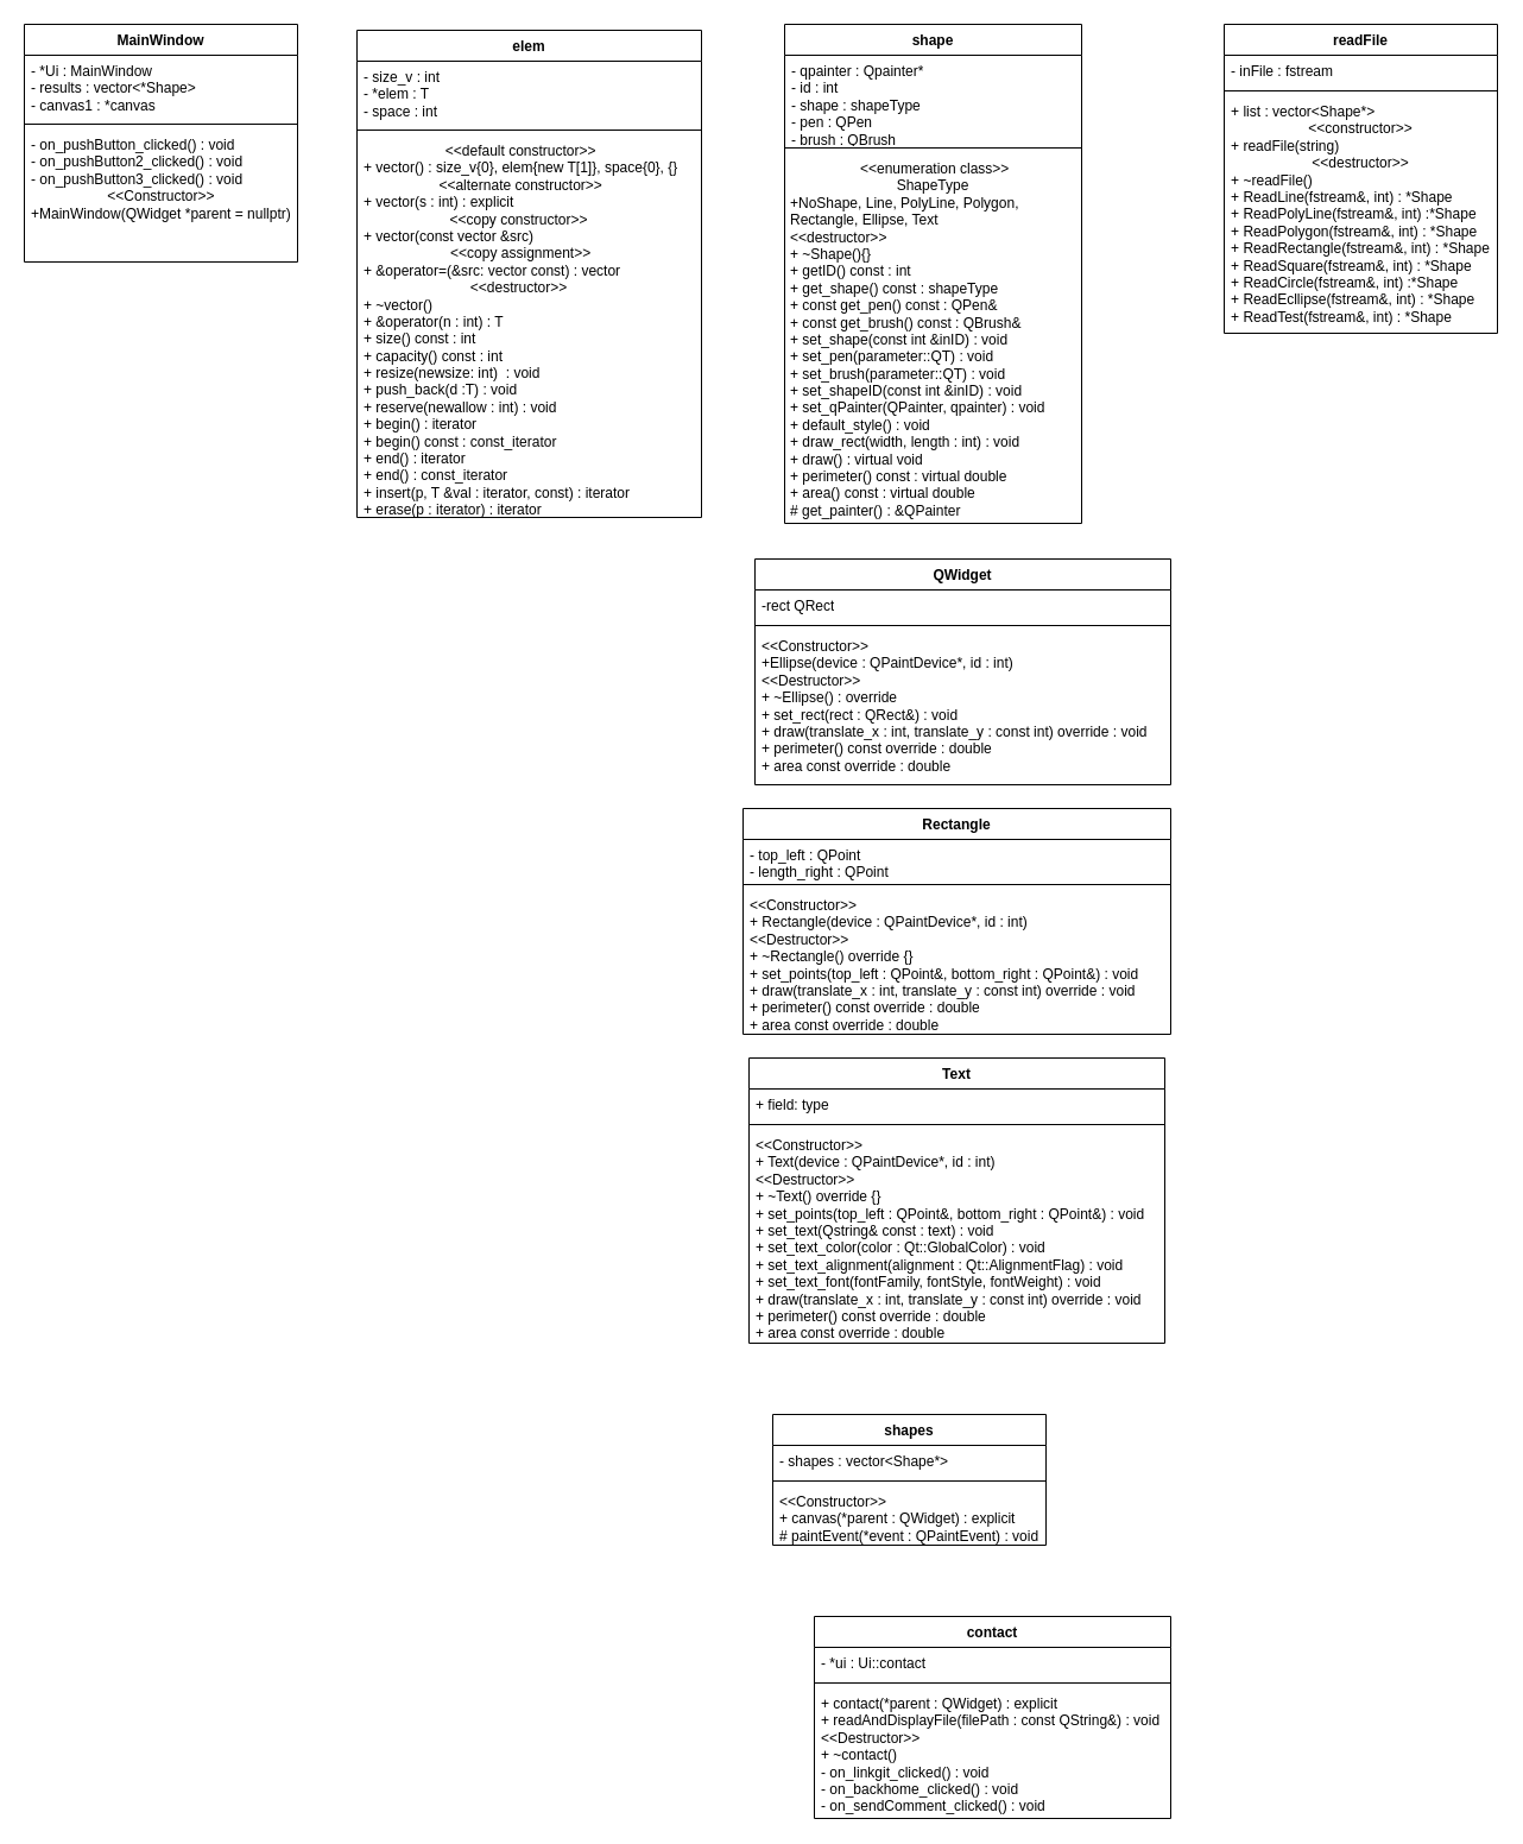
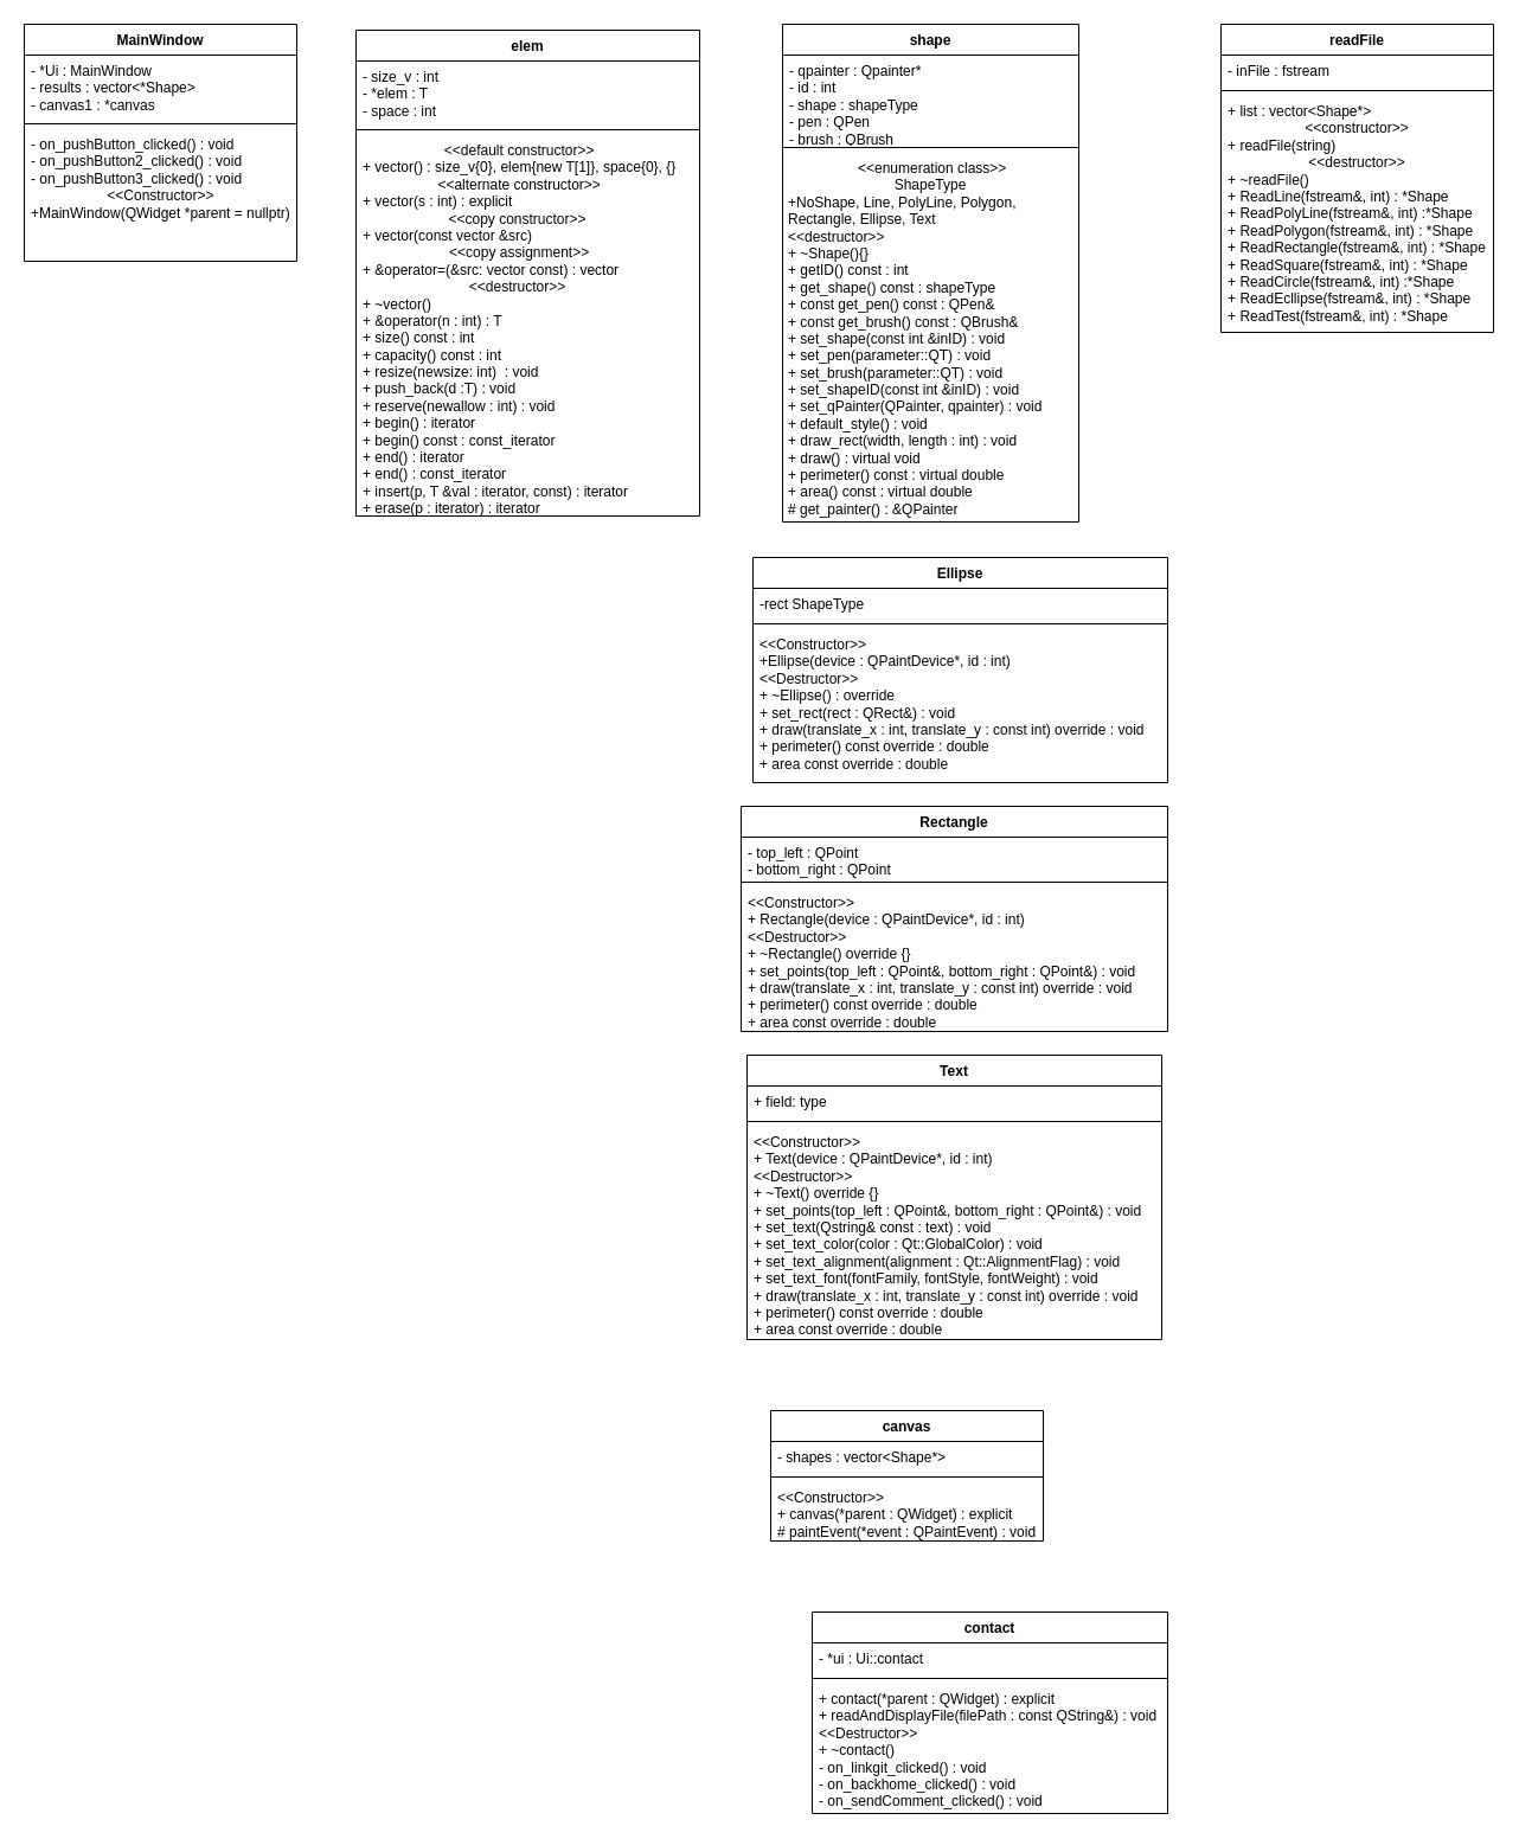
- <mxCell id="19" value="QWidget" style="swimlane;fontStyle=1;align=center;verticalAlign=top;childLayout=stackLayout;horizontal=1;startSize=26;horizontalStack=0;resizeParent=1;resizeParentMax=0;resizeLast=0;collapsible=1;marginBottom=0;whiteSpace=wrap;html=1;" vertex="1" parent="1"><mxGeometry x="635" y="470" width="350" height="190" as="geometry" /></mxCell>
+ <mxCell id="19" value="Ellipse" style="swimlane;fontStyle=1;align=center;verticalAlign=top;childLayout=stackLayout;horizontal=1;startSize=26;horizontalStack=0;resizeParent=1;resizeParentMax=0;resizeLast=0;collapsible=1;marginBottom=0;whiteSpace=wrap;html=1;" vertex="1" parent="1"><mxGeometry x="635" y="470" width="350" height="190" as="geometry" /></mxCell>
- <mxCell id="20" value="-rect QRect" style="text;strokeColor=none;fillColor=none;align=left;verticalAlign=top;spacingLeft=4;spacingRight=4;overflow=hidden;rotatable=0;points=[[0,0.5],[1,0.5]];portConstraint=eastwest;whiteSpace=wrap;html=1;" vertex="1" parent="19"><mxGeometry y="26" width="350" height="26" as="geometry" /></mxCell>
+ <mxCell id="20" value="-rect ShapeType" style="text;strokeColor=none;fillColor=none;align=left;verticalAlign=top;spacingLeft=4;spacingRight=4;overflow=hidden;rotatable=0;points=[[0,0.5],[1,0.5]];portConstraint=eastwest;whiteSpace=wrap;html=1;" vertex="1" parent="19"><mxGeometry y="26" width="350" height="26" as="geometry" /></mxCell>
- <mxCell id="24" value="- top_left : QPoint&lt;br&gt;- length_right : QPoint" style="text;strokeColor=none;fillColor=none;align=left;verticalAlign=top;spacingLeft=4;spacingRight=4;overflow=hidden;rotatable=0;points=[[0,0.5],[1,0.5]];portConstraint=eastwest;whiteSpace=wrap;html=1;" vertex="1" parent="23"><mxGeometry y="26" width="360" height="34" as="geometry" /></mxCell>
+ <mxCell id="24" value="- top_left : QPoint&lt;br&gt;- bottom_right : QPoint" style="text;strokeColor=none;fillColor=none;align=left;verticalAlign=top;spacingLeft=4;spacingRight=4;overflow=hidden;rotatable=0;points=[[0,0.5],[1,0.5]];portConstraint=eastwest;whiteSpace=wrap;html=1;" vertex="1" parent="23"><mxGeometry y="26" width="360" height="34" as="geometry" /></mxCell>
- <mxCell id="31" value="shapes" style="swimlane;fontStyle=1;align=center;verticalAlign=top;childLayout=stackLayout;horizontal=1;startSize=26;horizontalStack=0;resizeParent=1;resizeParentMax=0;resizeLast=0;collapsible=1;marginBottom=0;whiteSpace=wrap;html=1;" vertex="1" parent="1"><mxGeometry x="650" y="1190" width="230" height="110" as="geometry" /></mxCell>
+ <mxCell id="31" value="canvas" style="swimlane;fontStyle=1;align=center;verticalAlign=top;childLayout=stackLayout;horizontal=1;startSize=26;horizontalStack=0;resizeParent=1;resizeParentMax=0;resizeLast=0;collapsible=1;marginBottom=0;whiteSpace=wrap;html=1;" vertex="1" parent="1"><mxGeometry x="650" y="1190" width="230" height="110" as="geometry" /></mxCell>
